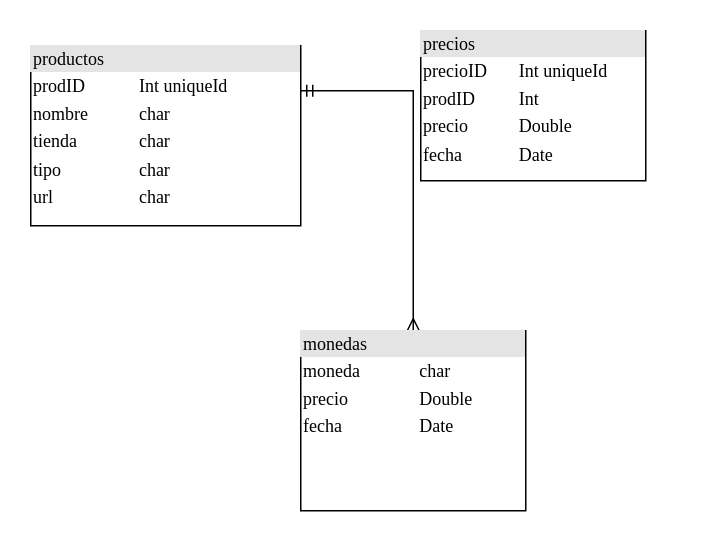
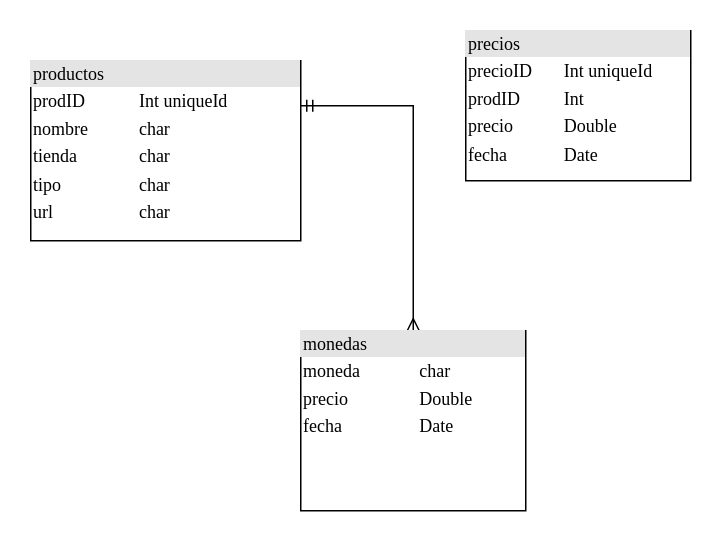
- <mxCell id="2" value="&lt;div style=&quot;box-sizing:border-box;width:100%;background:#e4e4e4;padding:2px;&quot;&gt;precios&lt;/div&gt;&lt;table style=&quot;width:100%;font-size:1em;&quot; cellpadding=&quot;2&quot; cellspacing=&quot;0&quot;&gt;&lt;tbody&gt;&lt;tr&gt;&lt;td&gt;precioID&lt;br&gt;&lt;/td&gt;&lt;td&gt;Int uniqueId&lt;/td&gt;&lt;/tr&gt;&lt;tr&gt;&lt;td&gt;prodID&lt;br&gt;&lt;/td&gt;&lt;td&gt;Int&lt;br&gt;&lt;/td&gt;&lt;/tr&gt;&lt;tr&gt;&lt;td&gt;precio&lt;br&gt;&lt;/td&gt;&lt;td&gt;Double&lt;br&gt;&lt;/td&gt;&lt;/tr&gt;&lt;tr&gt;&lt;td&gt;fecha&lt;br&gt;&lt;/td&gt;&lt;td&gt;Date&lt;br&gt;&lt;/td&gt;&lt;/tr&gt;&lt;/tbody&gt;&lt;/table&gt;" style="verticalAlign=top;align=left;overflow=fill;html=1;rounded=0;shadow=0;comic=0;labelBackgroundColor=none;strokeWidth=1;fontFamily=Verdana;fontSize=12" parent="1" vertex="1"><mxGeometry x="280" y="20" width="150" height="100" as="geometry" /></mxCell>
+ <mxCell id="2" value="&lt;div style=&quot;box-sizing:border-box;width:100%;background:#e4e4e4;padding:2px;&quot;&gt;precios&lt;/div&gt;&lt;table style=&quot;width:100%;font-size:1em;&quot; cellpadding=&quot;2&quot; cellspacing=&quot;0&quot;&gt;&lt;tbody&gt;&lt;tr&gt;&lt;td&gt;precioID&lt;br&gt;&lt;/td&gt;&lt;td&gt;Int uniqueId&lt;/td&gt;&lt;/tr&gt;&lt;tr&gt;&lt;td&gt;prodID&lt;br&gt;&lt;/td&gt;&lt;td&gt;Int&lt;br&gt;&lt;/td&gt;&lt;/tr&gt;&lt;tr&gt;&lt;td&gt;precio&lt;br&gt;&lt;/td&gt;&lt;td&gt;Double&lt;br&gt;&lt;/td&gt;&lt;/tr&gt;&lt;tr&gt;&lt;td&gt;fecha&lt;br&gt;&lt;/td&gt;&lt;td&gt;Date&lt;br&gt;&lt;/td&gt;&lt;/tr&gt;&lt;/tbody&gt;&lt;/table&gt;" style="verticalAlign=top;align=left;overflow=fill;html=1;rounded=0;shadow=0;comic=0;labelBackgroundColor=none;strokeWidth=1;fontFamily=Verdana;fontSize=12" parent="1" vertex="1"><mxGeometry x="310" y="20" width="150" height="100" as="geometry" /></mxCell>
- <mxCell id="4" value="&lt;div style=&quot;box-sizing: border-box ; width: 100% ; background: #e4e4e4 ; padding: 2px&quot;&gt;productos&lt;br&gt;&lt;/div&gt;&lt;table style=&quot;width: 100% ; font-size: 1em&quot; cellpadding=&quot;2&quot; cellspacing=&quot;0&quot;&gt;&lt;tbody&gt;&lt;tr&gt;&lt;td&gt;prodID&lt;br&gt;&lt;/td&gt;&lt;td&gt;Int uniqueId&lt;/td&gt;&lt;/tr&gt;&lt;tr&gt;&lt;td&gt;nombre&lt;br&gt;&lt;/td&gt;&lt;td&gt;char&lt;br&gt;&lt;/td&gt;&lt;/tr&gt;&lt;tr&gt;&lt;td&gt;tienda&lt;br&gt;&lt;/td&gt;&lt;td&gt;char&lt;br&gt;&lt;/td&gt;&lt;/tr&gt;&lt;tr&gt;&lt;td&gt;tipo&lt;br&gt;&lt;/td&gt;&lt;td&gt;char&lt;br&gt;&lt;/td&gt;&lt;/tr&gt;&lt;tr&gt;&lt;td&gt;url&lt;br&gt;&lt;/td&gt;&lt;td&gt;char&lt;br&gt;&lt;/td&gt;&lt;/tr&gt;&lt;/tbody&gt;&lt;/table&gt;" style="verticalAlign=top;align=left;overflow=fill;html=1;rounded=0;shadow=0;comic=0;labelBackgroundColor=none;strokeWidth=1;fontFamily=Verdana;fontSize=12" parent="1" vertex="1"><mxGeometry x="20" y="30" width="180" height="120" as="geometry" /></mxCell>
+ <mxCell id="4" value="&lt;div style=&quot;box-sizing: border-box ; width: 100% ; background: #e4e4e4 ; padding: 2px&quot;&gt;productos&lt;br&gt;&lt;/div&gt;&lt;table style=&quot;width: 100% ; font-size: 1em&quot; cellpadding=&quot;2&quot; cellspacing=&quot;0&quot;&gt;&lt;tbody&gt;&lt;tr&gt;&lt;td&gt;prodID&lt;br&gt;&lt;/td&gt;&lt;td&gt;Int uniqueId&lt;/td&gt;&lt;/tr&gt;&lt;tr&gt;&lt;td&gt;nombre&lt;br&gt;&lt;/td&gt;&lt;td&gt;char&lt;br&gt;&lt;/td&gt;&lt;/tr&gt;&lt;tr&gt;&lt;td&gt;tienda&lt;br&gt;&lt;/td&gt;&lt;td&gt;char&lt;br&gt;&lt;/td&gt;&lt;/tr&gt;&lt;tr&gt;&lt;td&gt;tipo&lt;br&gt;&lt;/td&gt;&lt;td&gt;char&lt;br&gt;&lt;/td&gt;&lt;/tr&gt;&lt;tr&gt;&lt;td&gt;url&lt;br&gt;&lt;/td&gt;&lt;td&gt;char&lt;br&gt;&lt;/td&gt;&lt;/tr&gt;&lt;/tbody&gt;&lt;/table&gt;" style="verticalAlign=top;align=left;overflow=fill;html=1;rounded=0;shadow=0;comic=0;labelBackgroundColor=none;strokeWidth=1;fontFamily=Verdana;fontSize=12" parent="1" vertex="1"><mxGeometry x="20" y="40" width="180" height="120" as="geometry" /></mxCell>
